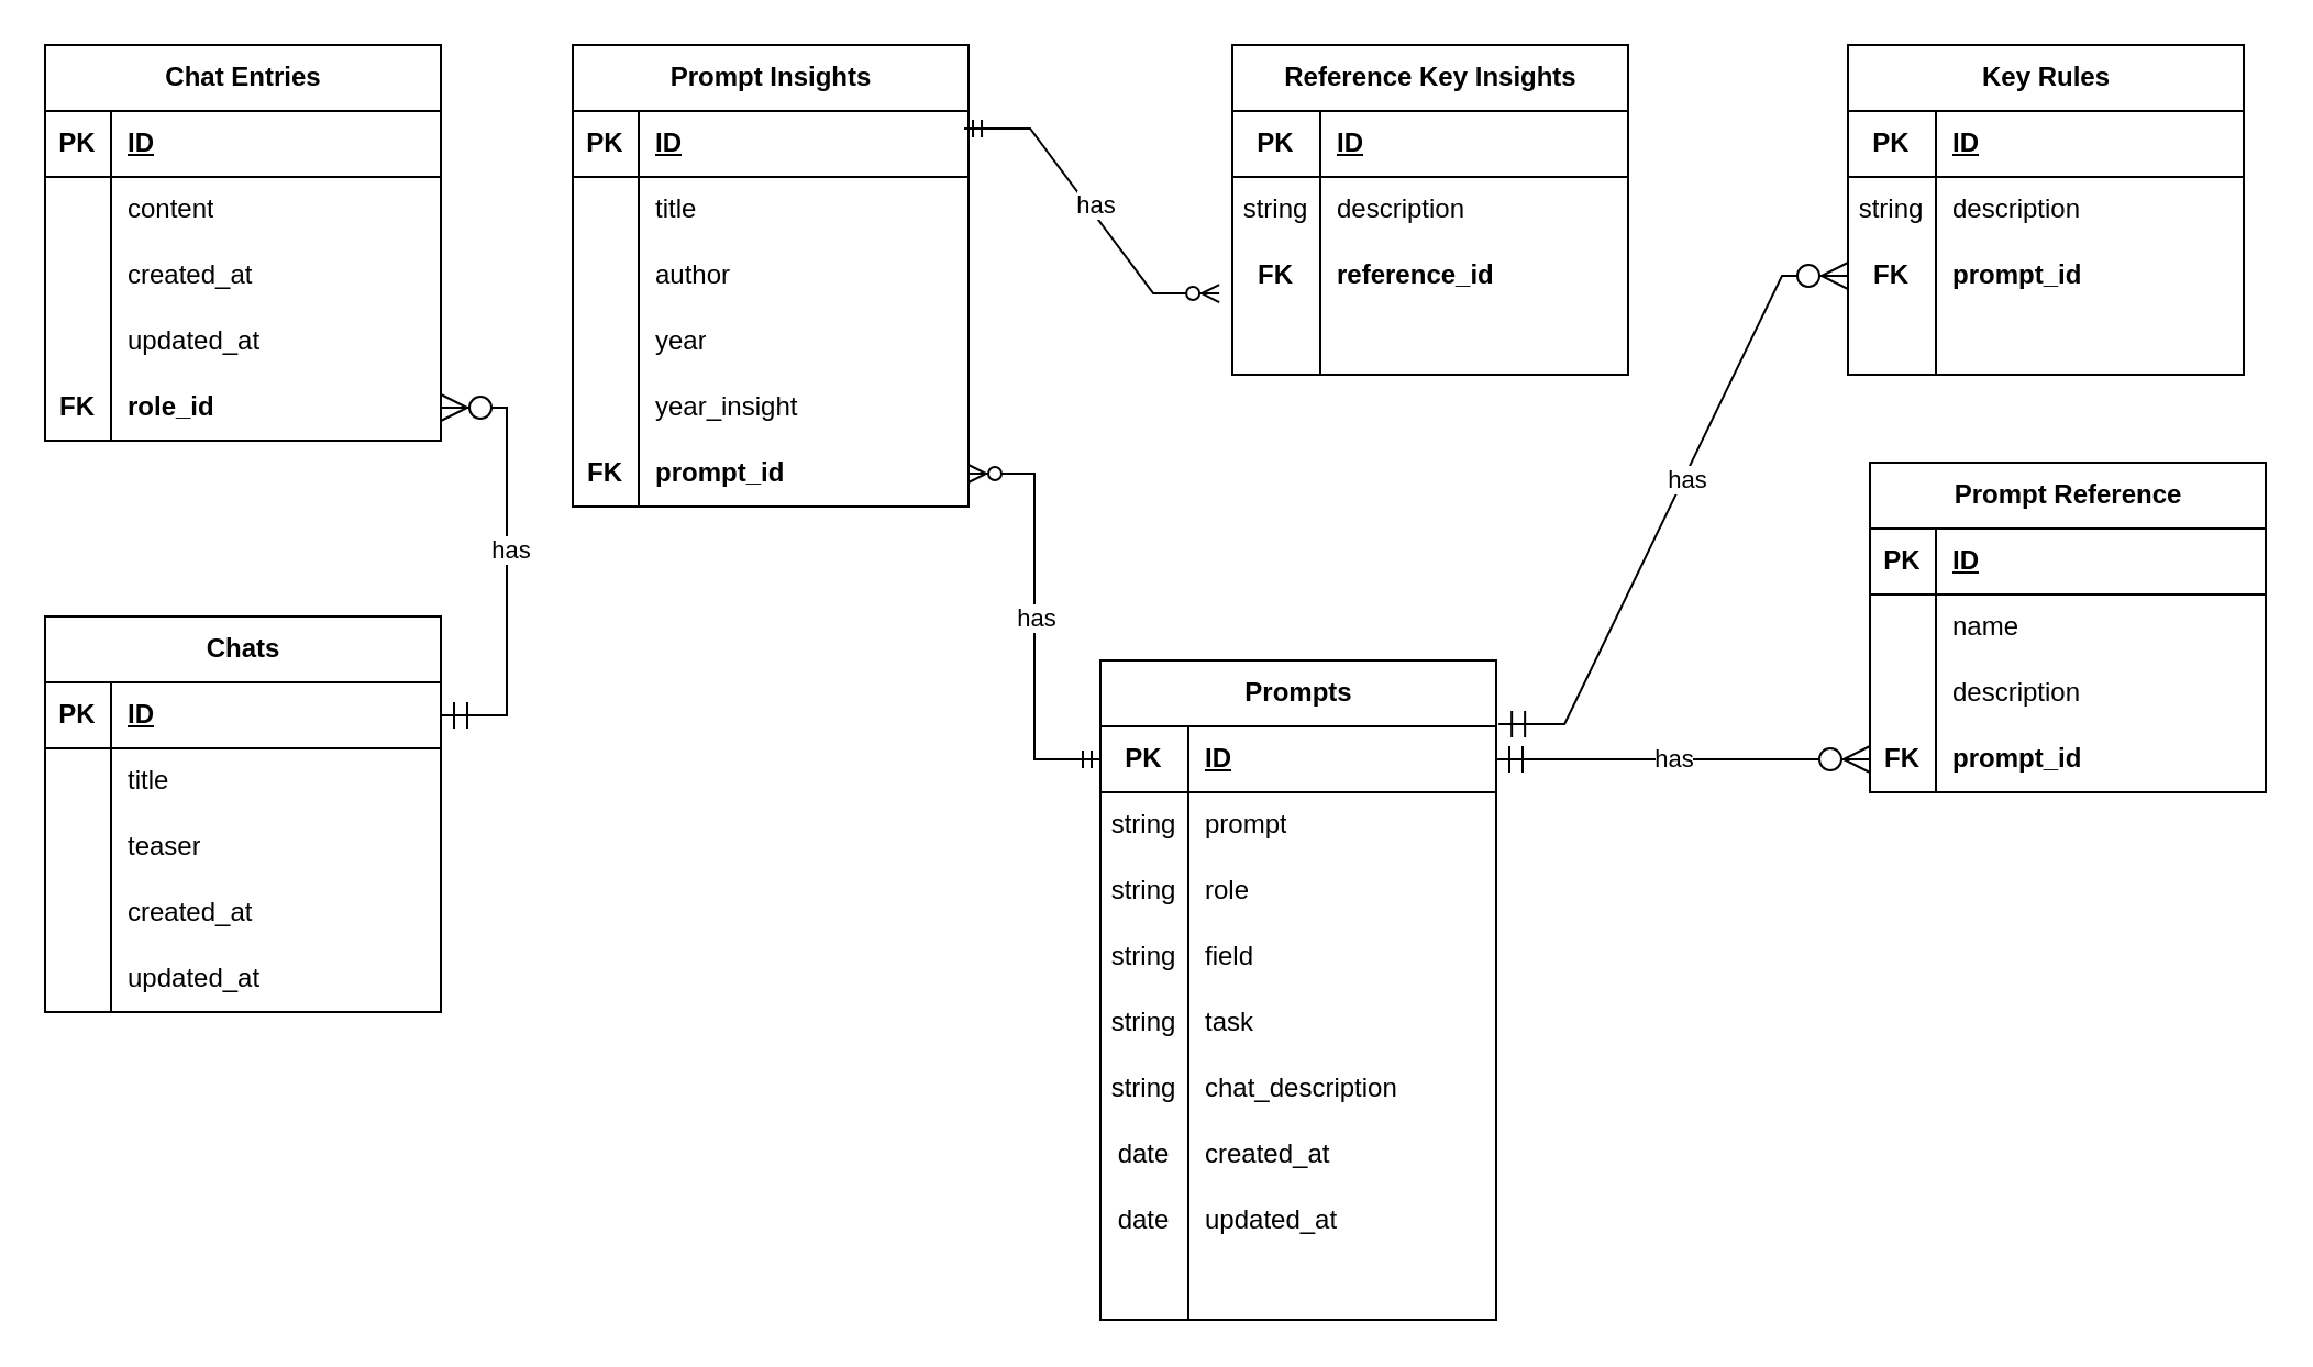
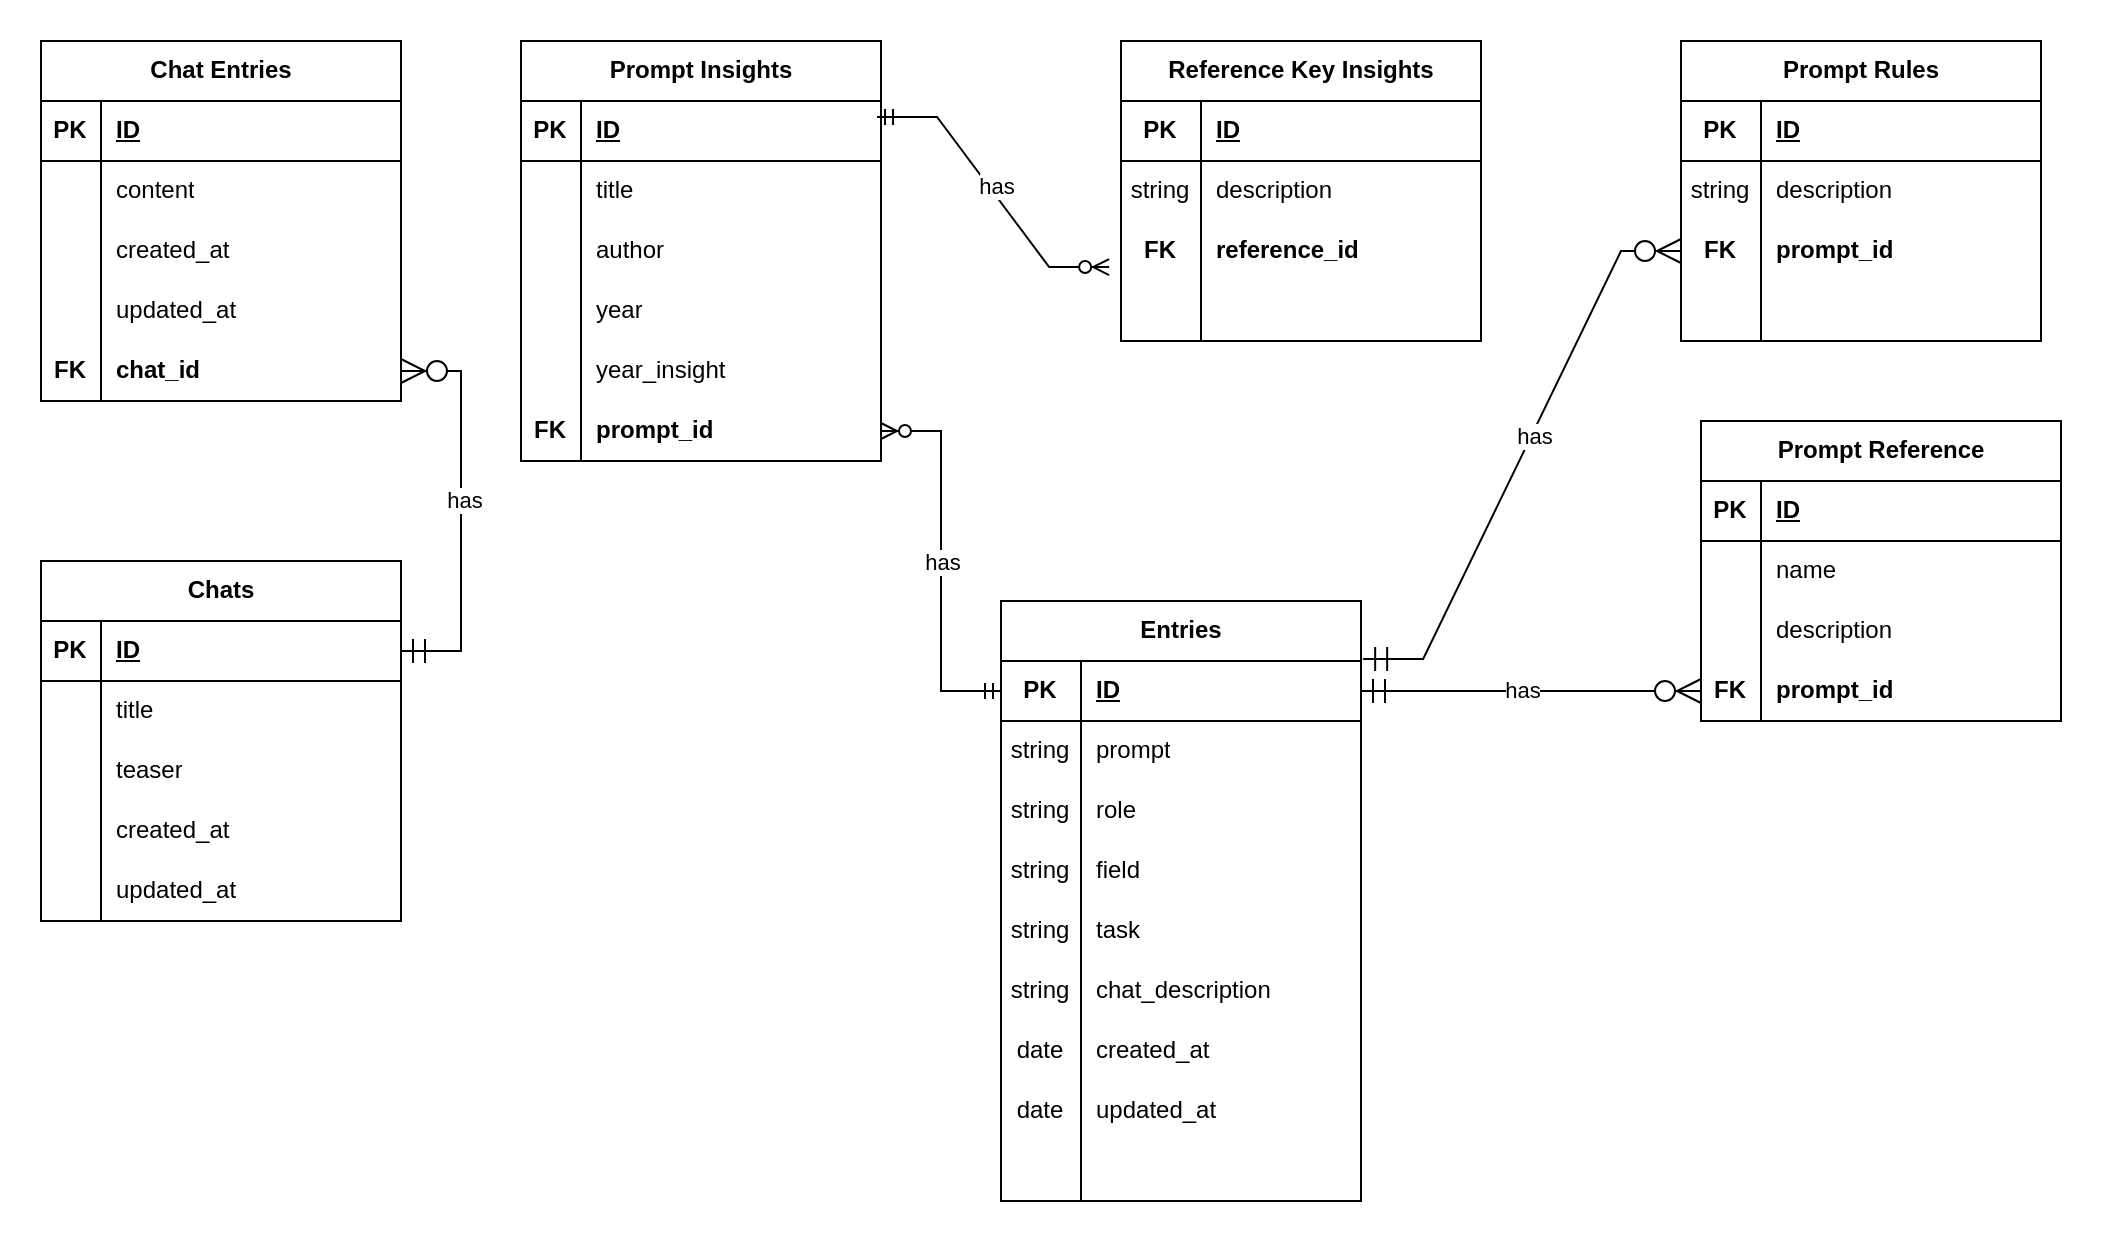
- <mxCell id="100" value="Key Rules" style="shape=table;startSize=30;container=1;collapsible=1;childLayout=tableLayout;fixedRows=1;rowLines=0;fontStyle=1;align=center;resizeLast=1;html=1;fillColor=default;" parent="1" vertex="1"><mxGeometry x="840" y="20" width="180" height="150" as="geometry" /></mxCell>
+ <mxCell id="100" value="Prompt Rules" style="shape=table;startSize=30;container=1;collapsible=1;childLayout=tableLayout;fixedRows=1;rowLines=0;fontStyle=1;align=center;resizeLast=1;html=1;fillColor=default;" parent="1" vertex="1"><mxGeometry x="840" y="20" width="180" height="150" as="geometry" /></mxCell>
- <mxCell id="33" value="role_id" style="shape=partialRectangle;connectable=0;fillColor=none;top=0;left=0;bottom=0;right=0;align=left;spacingLeft=6;overflow=hidden;whiteSpace=wrap;html=1;fontStyle=1" parent="31" vertex="1"><mxGeometry x="30" width="150" height="30" as="geometry"><mxRectangle width="150" height="30" as="alternateBounds" /></mxGeometry></mxCell>
+ <mxCell id="33" value="chat_id" style="shape=partialRectangle;connectable=0;fillColor=none;top=0;left=0;bottom=0;right=0;align=left;spacingLeft=6;overflow=hidden;whiteSpace=wrap;html=1;fontStyle=1" parent="31" vertex="1"><mxGeometry x="30" width="150" height="30" as="geometry"><mxRectangle width="150" height="30" as="alternateBounds" /></mxGeometry></mxCell>
- <mxCell id="36" value="Prompts" style="shape=table;startSize=30;container=1;collapsible=1;childLayout=tableLayout;fixedRows=1;rowLines=0;fontStyle=1;align=center;resizeLast=1;html=1;fillColor=default;" parent="1" vertex="1"><mxGeometry x="500" y="300" width="180" height="300" as="geometry" /></mxCell>
+ <mxCell id="36" value="Entries" style="shape=table;startSize=30;container=1;collapsible=1;childLayout=tableLayout;fixedRows=1;rowLines=0;fontStyle=1;align=center;resizeLast=1;html=1;fillColor=default;" parent="1" vertex="1"><mxGeometry x="500" y="300" width="180" height="300" as="geometry" /></mxCell>
